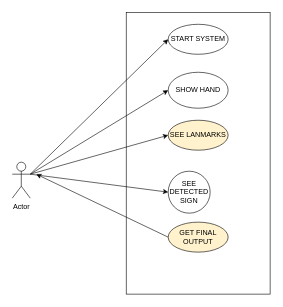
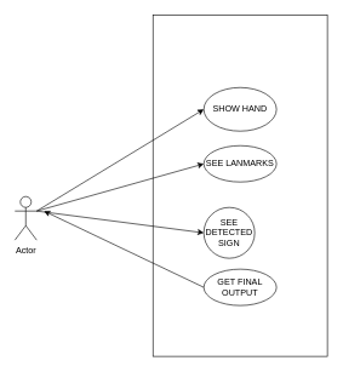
- <mxCell id="3" value="START SYSTEM" style="ellipse;whiteSpace=wrap;html=1;" parent="1" vertex="1"><mxGeometry x="280" y="40" width="100" height="50" as="geometry" /></mxCell>
- <mxCell id="5" value="SEE LANMARKS" style="ellipse;whiteSpace=wrap;html=1;fillColor=#fff2cc;" parent="1" vertex="1"><mxGeometry x="280" y="200" width="100" height="50" as="geometry" /></mxCell>
+ <mxCell id="5" value="SEE LANMARKS" style="ellipse;whiteSpace=wrap;html=1;" parent="1" vertex="1"><mxGeometry x="280" y="200" width="100" height="50" as="geometry" /></mxCell>
- <mxCell id="8" style="rounded=0;orthogonalLoop=1;jettySize=auto;html=1;exitX=1;exitY=0.333;exitDx=0;exitDy=0;exitPerimeter=0;entryX=0;entryY=0.5;entryDx=0;entryDy=0;" parent="1" source="12" target="3" edge="1"><mxGeometry relative="1" as="geometry" /></mxCell>
- <mxCell id="7" value="GET FINAL OUTPUT" style="ellipse;whiteSpace=wrap;html=1;fillColor=#fff2cc;" parent="1" vertex="1"><mxGeometry x="280" y="370" width="100" height="50" as="geometry" /></mxCell>
+ <mxCell id="7" value="GET FINAL OUTPUT" style="ellipse;whiteSpace=wrap;html=1;" parent="1" vertex="1"><mxGeometry x="280" y="370" width="100" height="50" as="geometry" /></mxCell>
